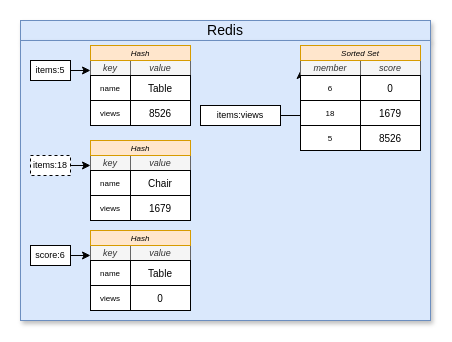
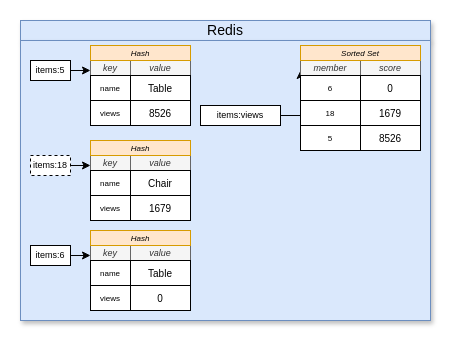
- <mxCell id="32" value="score:6" style="rounded=0;whiteSpace=wrap;html=1;fontSize=9;" vertex="1" parent="1"><mxGeometry x="30" y="245" width="40" height="20" as="geometry" /></mxCell>
+ <mxCell id="32" value="items:6" style="rounded=0;whiteSpace=wrap;html=1;fontSize=9;" vertex="1" parent="1"><mxGeometry x="30" y="245" width="40" height="20" as="geometry" /></mxCell>
